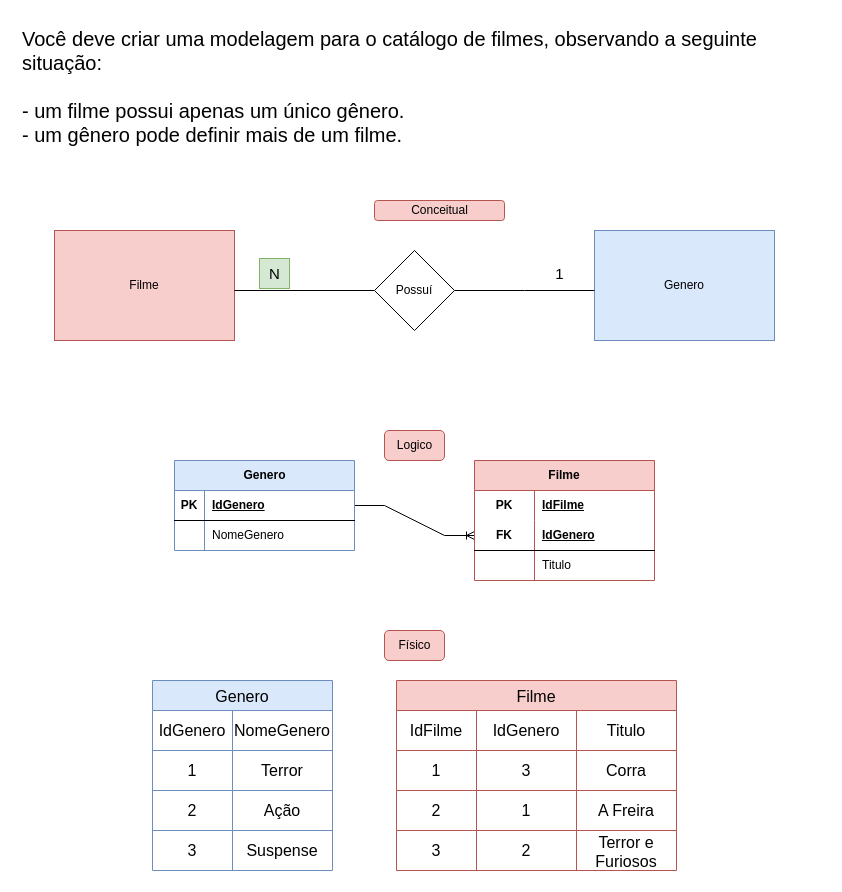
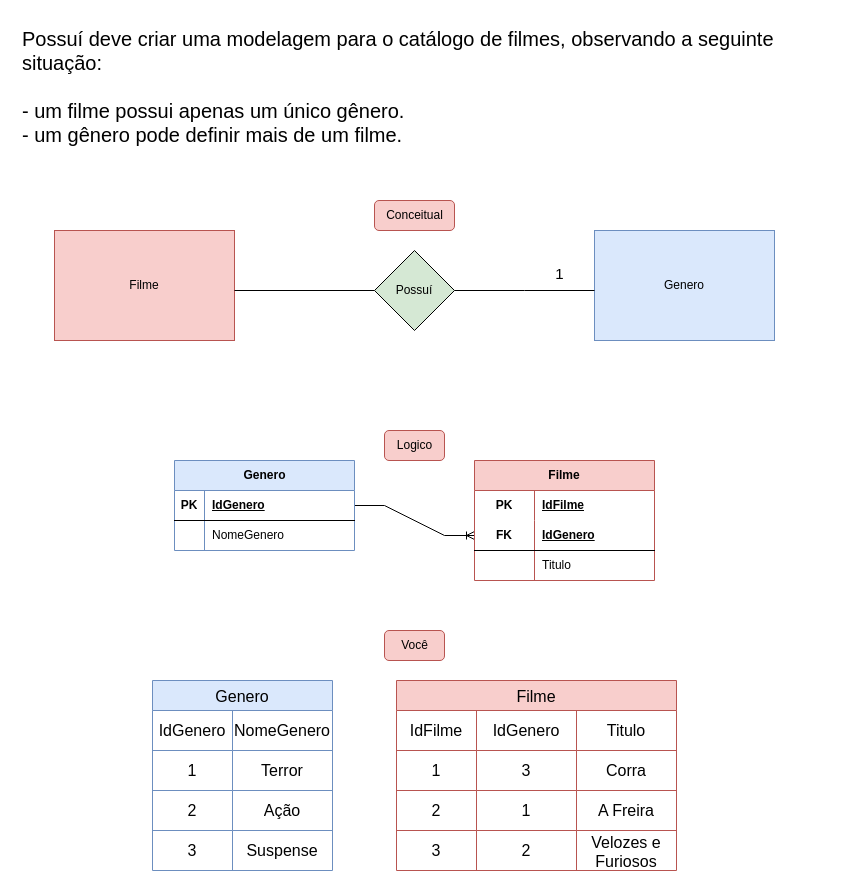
- <mxCell id="7" value="Você deve criar uma modelagem para o catálogo de filmes, observando a seguinte situação: &#10;&#10;- um filme possui apenas um único gênero. &#10;- um gênero pode definir mais de um filme." style="text;whiteSpace=wrap;fontSize=20;" parent="1" vertex="1"><mxGeometry x="20" y="20" width="800" height="150" as="geometry" /></mxCell>
+ <mxCell id="7" value="Possuí deve criar uma modelagem para o catálogo de filmes, observando a seguinte situação: &#10;&#10;- um filme possui apenas um único gênero. &#10;- um gênero pode definir mais de um filme." style="text;whiteSpace=wrap;fontSize=20;" parent="1" vertex="1"><mxGeometry x="20" y="20" width="800" height="150" as="geometry" /></mxCell>
- <mxCell id="28" value="Conceitual" style="text;html=1;align=center;verticalAlign=middle;resizable=0;points=[];autosize=1;strokeColor=#b85450;fillColor=#f8cecc;rounded=1;" parent="1" vertex="1"><mxGeometry x="374" y="200" width="130" height="20" as="geometry" /></mxCell>
+ <mxCell id="28" value="Conceitual" style="text;html=1;align=center;verticalAlign=middle;resizable=0;points=[];autosize=1;strokeColor=#b85450;fillColor=#f8cecc;rounded=1;" parent="1" vertex="1"><mxGeometry x="374" y="200" width="80" height="30" as="geometry" /></mxCell>
- <mxCell id="8" value="&lt;font style=&quot;vertical-align: inherit;&quot;&gt;&lt;font style=&quot;vertical-align: inherit; font-size: 15px;&quot;&gt;N&lt;/font&gt;&lt;/font&gt;" style="text;html=1;align=center;verticalAlign=middle;resizable=0;points=[];autosize=1;strokeColor=#82b366;fillColor=#d5e8d4;" parent="1" vertex="1"><mxGeometry x="259" y="258" width="30" height="30" as="geometry" /></mxCell>
- <mxCell id="6" value="&lt;font style=&quot;vertical-align: inherit;&quot;&gt;&lt;font style=&quot;vertical-align: inherit;&quot;&gt;Possuí&lt;/font&gt;&lt;/font&gt;" style="rhombus;whiteSpace=wrap;html=1;" parent="1" vertex="1"><mxGeometry x="374" y="250" width="80" height="80" as="geometry" /></mxCell>
+ <mxCell id="6" value="&lt;font style=&quot;vertical-align: inherit;&quot;&gt;&lt;font style=&quot;vertical-align: inherit;&quot;&gt;Possuí&lt;/font&gt;&lt;/font&gt;" style="rhombus;whiteSpace=wrap;html=1;fillColor=#d5e8d4;" parent="1" vertex="1"><mxGeometry x="374" y="250" width="80" height="80" as="geometry" /></mxCell>
- <mxCell id="60" value="Físico" style="text;html=1;align=center;verticalAlign=middle;resizable=0;points=[];autosize=1;strokeColor=#b85450;fillColor=#f8cecc;rounded=1;" parent="1" vertex="1"><mxGeometry x="384" y="630" width="60" height="30" as="geometry" /></mxCell>
+ <mxCell id="60" value="Você" style="text;html=1;align=center;verticalAlign=middle;resizable=0;points=[];autosize=1;strokeColor=#b85450;fillColor=#f8cecc;rounded=1;" parent="1" vertex="1"><mxGeometry x="384" y="630" width="60" height="30" as="geometry" /></mxCell>
- <mxCell id="59" value="Terror e Furiosos" style="shape=partialRectangle;html=1;whiteSpace=wrap;connectable=0;strokeColor=inherit;overflow=hidden;fillColor=none;top=0;left=0;bottom=0;right=0;pointerEvents=1;fontSize=16;" parent="56" vertex="1"><mxGeometry x="180" width="100" height="40" as="geometry"><mxRectangle width="100" height="40" as="alternateBounds" /></mxGeometry></mxCell>
+ <mxCell id="59" value="Velozes e Furiosos" style="shape=partialRectangle;html=1;whiteSpace=wrap;connectable=0;strokeColor=inherit;overflow=hidden;fillColor=none;top=0;left=0;bottom=0;right=0;pointerEvents=1;fontSize=16;" parent="56" vertex="1"><mxGeometry x="180" width="100" height="40" as="geometry"><mxRectangle width="100" height="40" as="alternateBounds" /></mxGeometry></mxCell>
